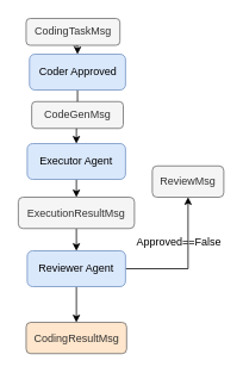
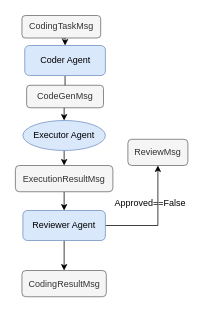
- <mxCell id="8" value="Coder Approved" style="rounded=1;whiteSpace=wrap;html=1;fillColor=#dae8fc;strokeColor=#6c8ebf;" vertex="1" parent="1"><mxGeometry x="32.5" y="60" width="107.5" height="40" as="geometry" /></mxCell>
+ <mxCell id="8" value="Coder Agent" style="rounded=1;whiteSpace=wrap;html=1;fillColor=#dae8fc;strokeColor=#6c8ebf;" vertex="1" parent="1"><mxGeometry x="32.5" y="60" width="107.5" height="40" as="geometry" /></mxCell>
- <mxCell id="10" value="Executor Agent" style="rounded=1;whiteSpace=wrap;html=1;fillColor=#dae8fc;strokeColor=#6c8ebf;" vertex="1" parent="1"><mxGeometry x="30" y="160" width="110" height="40" as="geometry" /></mxCell>
+ <mxCell id="10" value="Executor Agent" style="ellipse;whiteSpace=wrap;html=1;fillColor=#dae8fc;strokeColor=#6c8ebf;" vertex="1" parent="1"><mxGeometry x="30" y="160" width="110" height="40" as="geometry" /></mxCell>
- <mxCell id="6" value="CodingResultMsg" style="rounded=1;whiteSpace=wrap;html=1;fillColor=#ffe6cc;strokeColor=#666666;fontColor=#333333;" vertex="1" parent="1"><mxGeometry x="28.75" y="360" width="112.5" height="35" as="geometry" /></mxCell>
+ <mxCell id="6" value="CodingResultMsg" style="rounded=1;whiteSpace=wrap;html=1;fillColor=#f5f5f5;strokeColor=#666666;fontColor=#333333;" vertex="1" parent="1"><mxGeometry x="28.75" y="360" width="112.5" height="35" as="geometry" /></mxCell>
